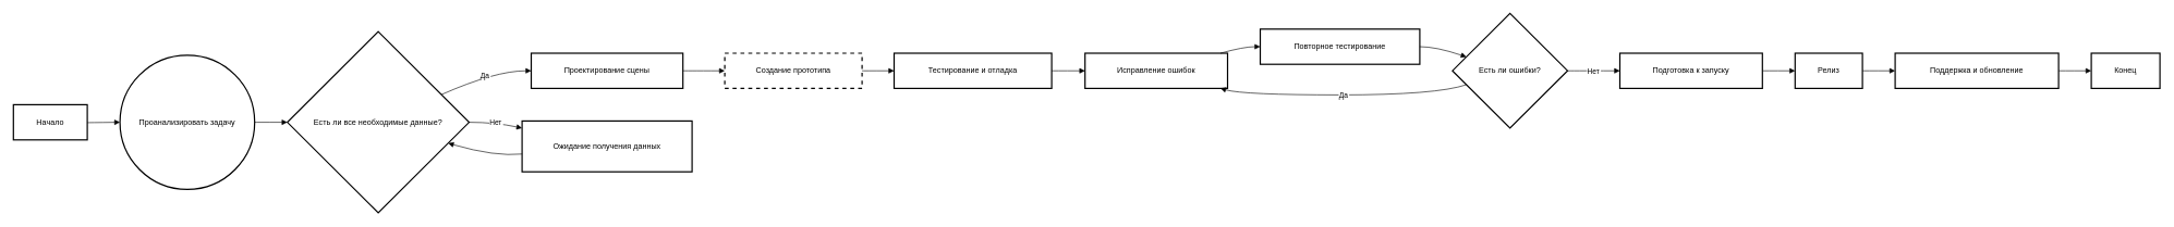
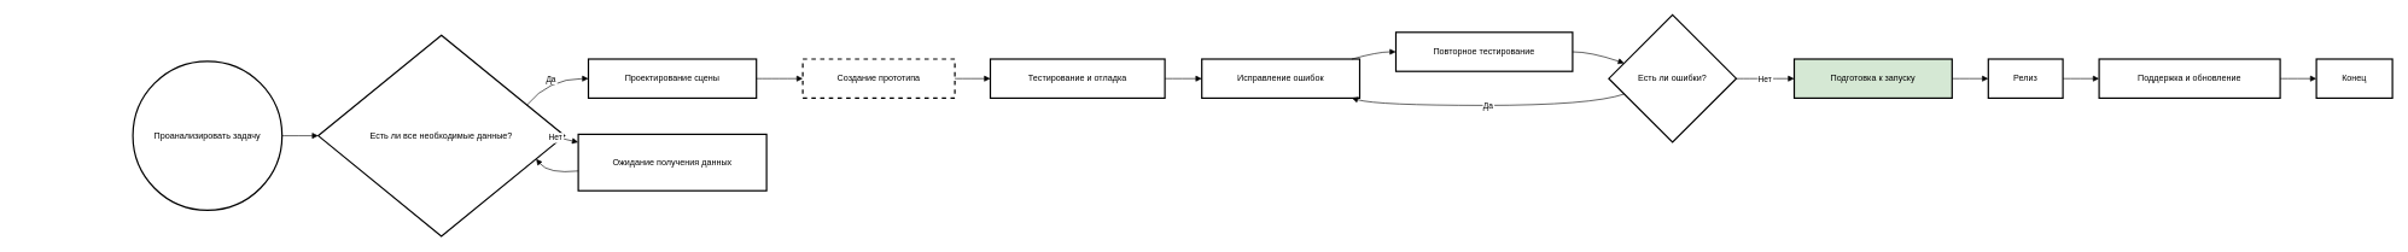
- <mxCell id="12" value="Подготовка к запуску" style="whiteSpace=wrap;strokeWidth=2;" vertex="1" parent="1"><mxGeometry x="2477" y="81" width="218" height="54" as="geometry" /></mxCell>
+ <mxCell id="12" value="Подготовка к запуску" style="whiteSpace=wrap;strokeWidth=2;fillColor=#d5e8d4;" vertex="1" parent="1"><mxGeometry x="2477" y="81" width="218" height="54" as="geometry" /></mxCell>
- <mxCell id="2" value="Начало" style="whiteSpace=wrap;strokeWidth=2;" vertex="1" parent="1"><mxGeometry x="20" y="160" width="113" height="54" as="geometry" /></mxCell>
- <mxCell id="16" value="" style="curved=1;startArrow=none;endArrow=block;exitX=1;exitY=0.51;entryX=0;entryY=0.5;" edge="1" parent="1" source="2" target="3"><mxGeometry relative="1" as="geometry"><Array as="points" /></mxGeometry></mxCell>
- <mxCell id="4" value="Есть ли все необходимые данные?" style="rhombus;strokeWidth=2;whiteSpace=wrap;" vertex="1" parent="1"><mxGeometry x="439" y="48" width="278" height="278" as="geometry" /></mxCell>
+ <mxCell id="4" value="Есть ли все необходимые данные?" style="rhombus;strokeWidth=2;whiteSpace=wrap;" vertex="1" parent="1"><mxGeometry x="439" y="48" width="340" height="278" as="geometry" /></mxCell>
